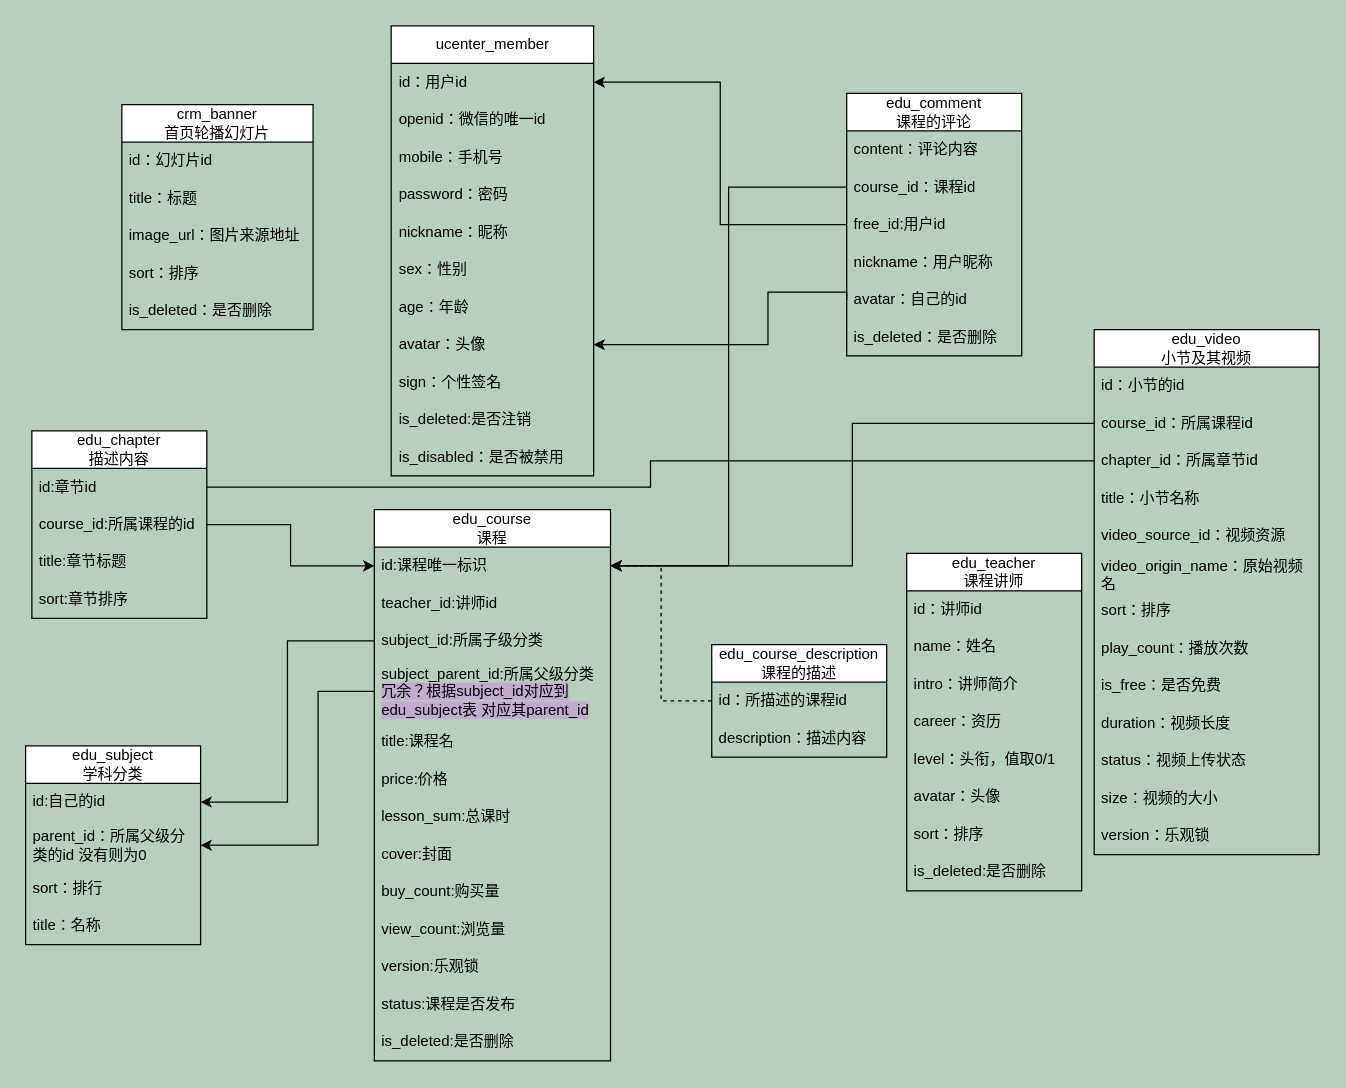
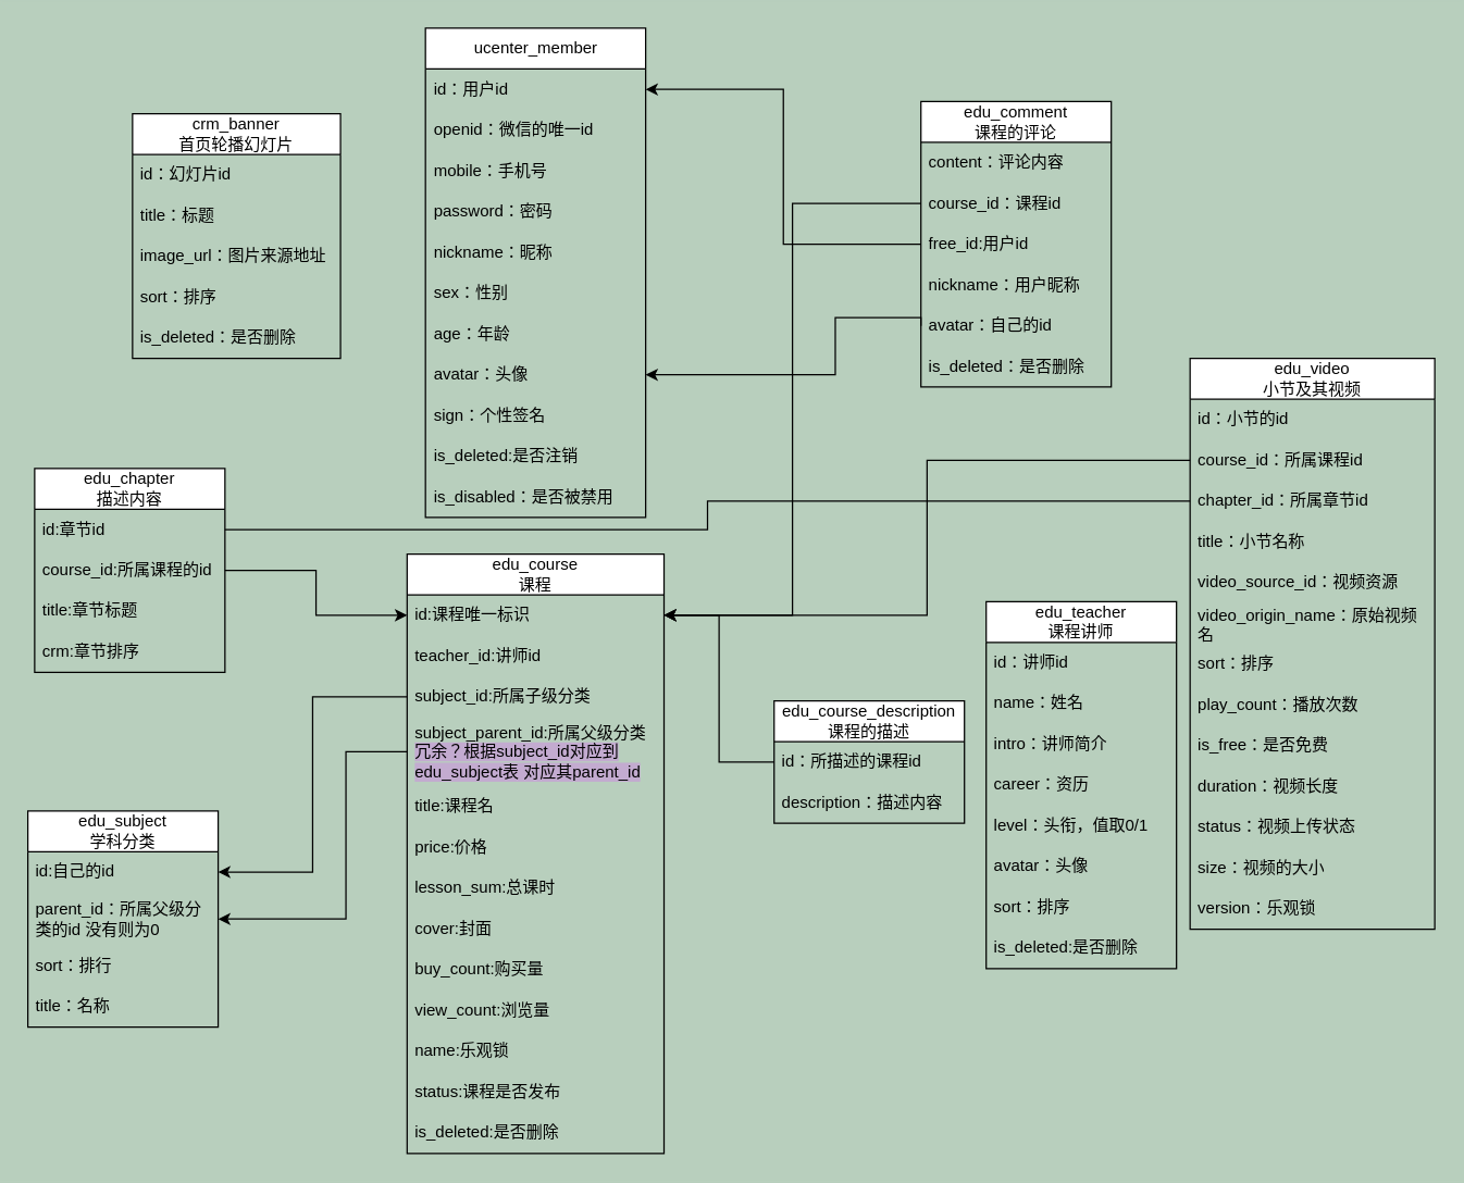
- <mxCell id="20" value="sort:章节排序" style="text;strokeColor=none;fillColor=none;align=left;verticalAlign=middle;spacingLeft=4;spacingRight=4;overflow=hidden;points=[[0,0.5],[1,0.5]];portConstraint=eastwest;rotatable=0;whiteSpace=wrap;html=1;" vertex="1" parent="16"><mxGeometry y="120" width="140" height="30" as="geometry" /></mxCell>
+ <mxCell id="20" value="crm:章节排序" style="text;strokeColor=none;fillColor=none;align=left;verticalAlign=middle;spacingLeft=4;spacingRight=4;overflow=hidden;points=[[0,0.5],[1,0.5]];portConstraint=eastwest;rotatable=0;whiteSpace=wrap;html=1;" vertex="1" parent="16"><mxGeometry y="120" width="140" height="30" as="geometry" /></mxCell>
- <mxCell id="39" style="edgeStyle=orthogonalEdgeStyle;rounded=0;orthogonalLoop=1;jettySize=auto;html=1;exitX=0;exitY=0.5;exitDx=0;exitDy=0;entryX=1;entryY=0.5;entryDx=0;entryDy=0;dashed=1;" edge="1" parent="1" source="37" target="3"><mxGeometry relative="1" as="geometry" /></mxCell>
+ <mxCell id="39" style="edgeStyle=orthogonalEdgeStyle;rounded=0;orthogonalLoop=1;jettySize=auto;html=1;exitX=0;exitY=0.5;exitDx=0;exitDy=0;entryX=1;entryY=0.5;entryDx=0;entryDy=0;" edge="1" parent="1" source="37" target="3"><mxGeometry relative="1" as="geometry" /></mxCell>
- <mxCell id="13" value="version:乐观锁" style="text;strokeColor=none;fillColor=none;align=left;verticalAlign=middle;spacingLeft=4;spacingRight=4;overflow=hidden;points=[[0,0.5],[1,0.5]];portConstraint=eastwest;rotatable=0;whiteSpace=wrap;html=1;" vertex="1" parent="2"><mxGeometry y="351" width="189" height="30" as="geometry" /></mxCell>
+ <mxCell id="13" value="name:乐观锁" style="text;strokeColor=none;fillColor=none;align=left;verticalAlign=middle;spacingLeft=4;spacingRight=4;overflow=hidden;points=[[0,0.5],[1,0.5]];portConstraint=eastwest;rotatable=0;whiteSpace=wrap;html=1;" vertex="1" parent="2"><mxGeometry y="351" width="189" height="30" as="geometry" /></mxCell>
